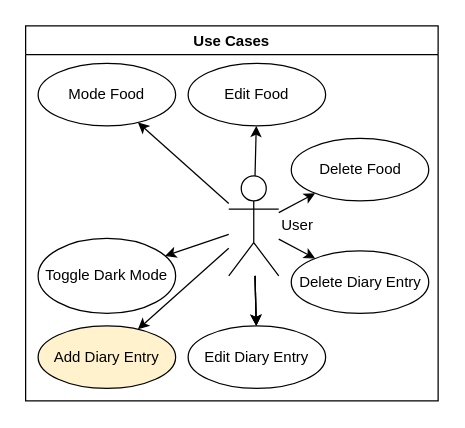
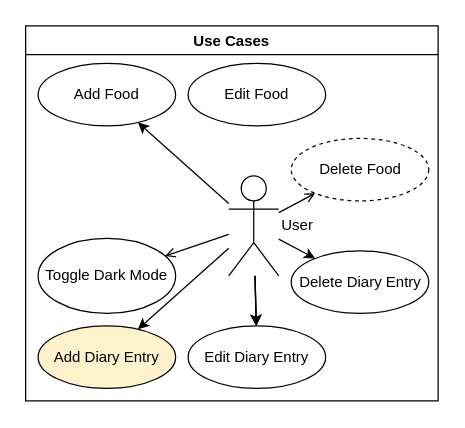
- <mxCell id="4" value="Mode Food" style="ellipse;whiteSpace=wrap;html=1;" vertex="1" parent="2"><mxGeometry x="10" y="30" width="110" height="50" as="geometry" /></mxCell>
+ <mxCell id="4" value="Add Food" style="ellipse;whiteSpace=wrap;html=1;" vertex="1" parent="2"><mxGeometry x="10" y="30" width="110" height="50" as="geometry" /></mxCell>
- <mxCell id="7" style="edgeStyle=none;rounded=0;orthogonalLoop=1;jettySize=auto;html=1;" edge="1" parent="2" source="3" target="6"><mxGeometry relative="1" as="geometry" /></mxCell>
- <mxCell id="8" value="Delete Food" style="ellipse;whiteSpace=wrap;html=1;" vertex="1" parent="2"><mxGeometry x="212.5" y="90" width="110" height="50" as="geometry" /></mxCell>
+ <mxCell id="8" value="Delete Food" style="ellipse;whiteSpace=wrap;html=1;dashed=1;" vertex="1" parent="2"><mxGeometry x="212.5" y="90" width="110" height="50" as="geometry" /></mxCell>
- <mxCell id="9" style="edgeStyle=none;rounded=0;orthogonalLoop=1;jettySize=auto;html=1;" edge="1" parent="2" source="3" target="8"><mxGeometry relative="1" as="geometry" /></mxCell>
+ <mxCell id="9" style="edgeStyle=none;rounded=0;orthogonalLoop=1;jettySize=auto;html=1;endArrow=open;" edge="1" parent="2" source="3" target="8"><mxGeometry relative="1" as="geometry" /></mxCell>
- <mxCell id="19" style="edgeStyle=none;rounded=0;orthogonalLoop=1;jettySize=auto;html=1;" edge="1" parent="2" source="3" target="18"><mxGeometry relative="1" as="geometry" /></mxCell>
+ <mxCell id="19" style="edgeStyle=none;rounded=0;orthogonalLoop=1;jettySize=auto;html=1;endArrow=open;" edge="1" parent="2" source="3" target="18"><mxGeometry relative="1" as="geometry" /></mxCell>
